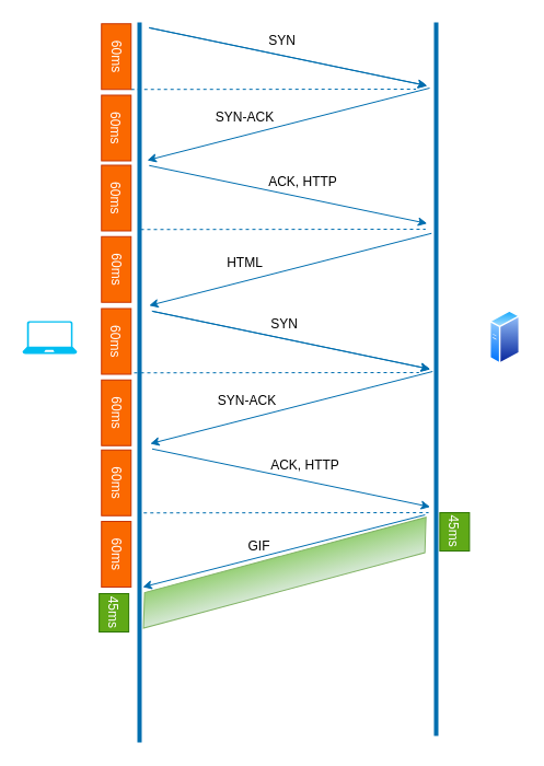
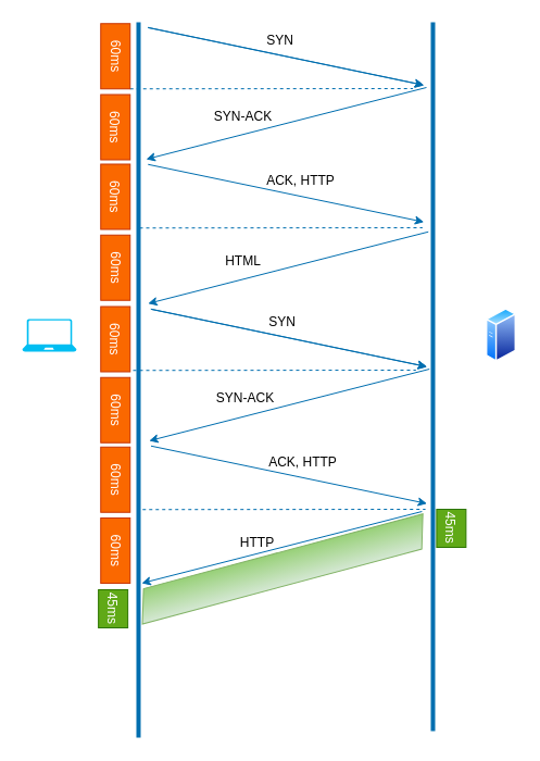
- <mxCell id="33" value="GIF" style="text;html=1;align=center;verticalAlign=middle;resizable=0;points=[];autosize=1;strokeColor=none;fillColor=none;fontColor=#000000;" parent="1" vertex="1"><mxGeometry x="216.75" y="486" width="38" height="26" as="geometry" /></mxCell>
+ <mxCell id="33" value="HTTP" style="text;html=1;align=center;verticalAlign=middle;resizable=0;points=[];autosize=1;strokeColor=none;fillColor=none;fontColor=#000000;" parent="1" vertex="1"><mxGeometry x="216.75" y="486" width="38" height="26" as="geometry" /></mxCell>
